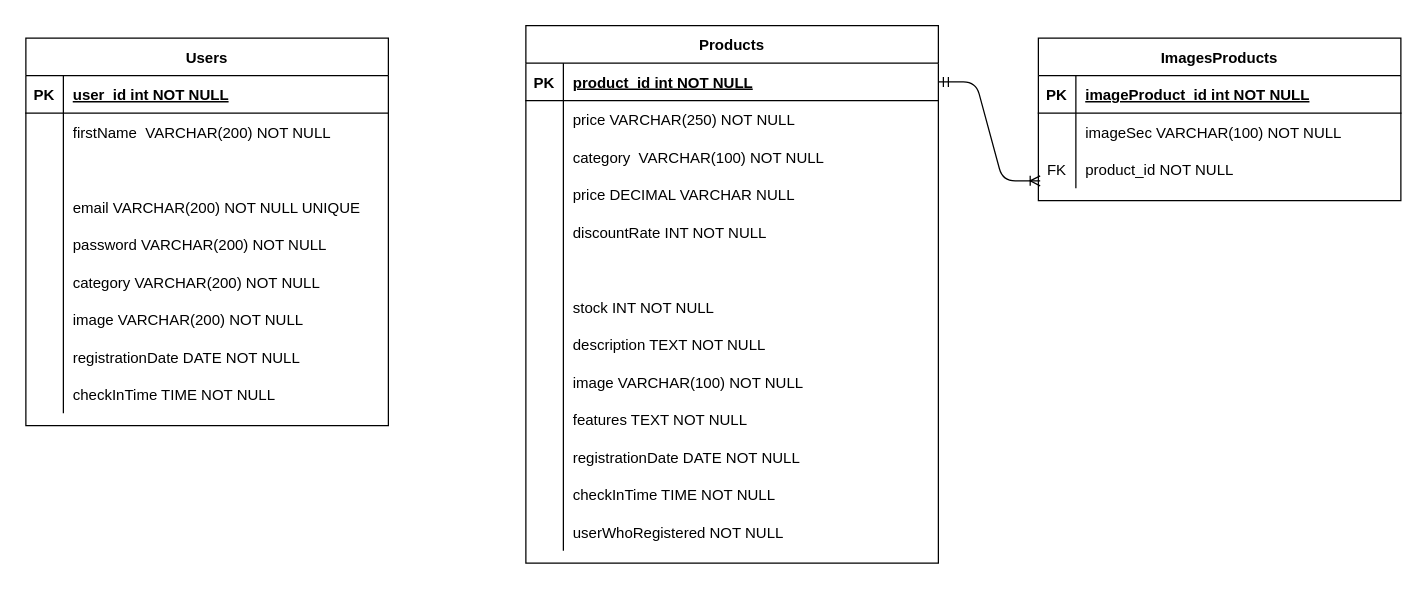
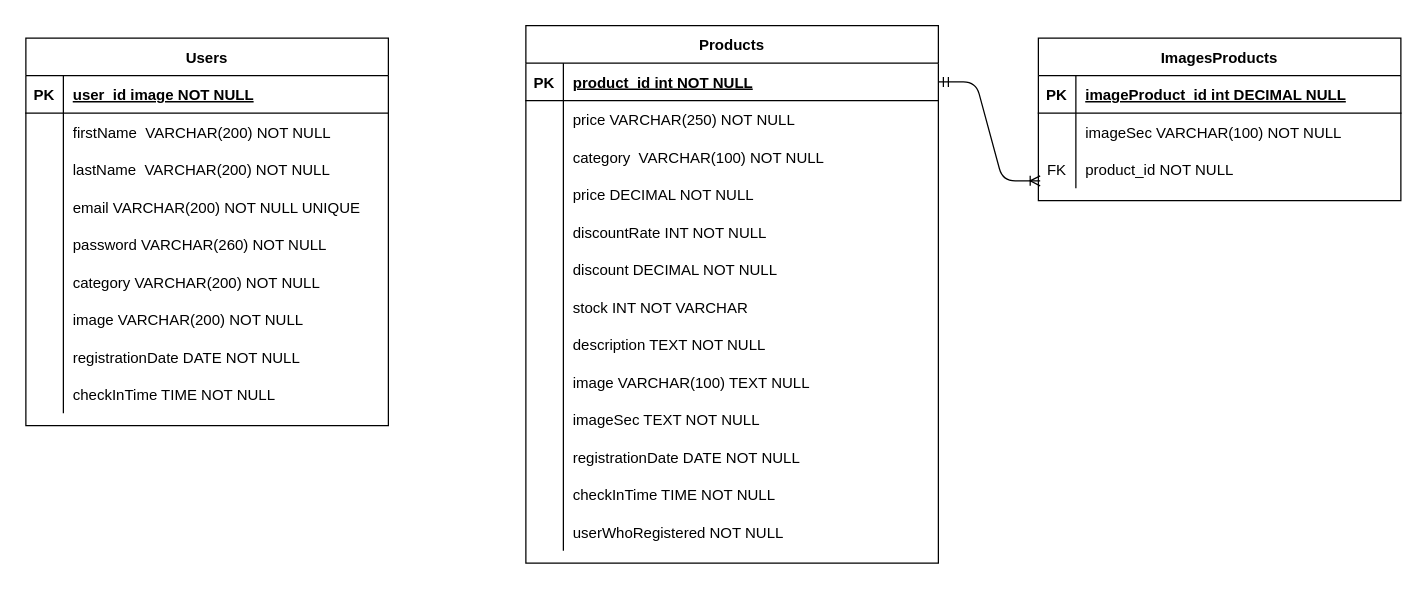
- <mxCell id="5" value="user_id int NOT NULL " style="shape=partialRectangle;overflow=hidden;connectable=0;fillColor=none;top=0;left=0;bottom=0;right=0;align=left;spacingLeft=6;fontStyle=5;" parent="3" vertex="1"><mxGeometry x="30" width="260" height="30" as="geometry" /></mxCell>
+ <mxCell id="5" value="user_id image NOT NULL " style="shape=partialRectangle;overflow=hidden;connectable=0;fillColor=none;top=0;left=0;bottom=0;right=0;align=left;spacingLeft=6;fontStyle=5;" parent="3" vertex="1"><mxGeometry x="30" width="260" height="30" as="geometry" /></mxCell>
- <mxCell id="73" value="imageProduct_id int NOT NULL " style="shape=partialRectangle;overflow=hidden;connectable=0;fillColor=none;top=0;left=0;bottom=0;right=0;align=left;spacingLeft=6;fontStyle=5;" vertex="1" parent="71"><mxGeometry x="30" width="260" height="30" as="geometry" /></mxCell>
+ <mxCell id="73" value="imageProduct_id int DECIMAL NULL " style="shape=partialRectangle;overflow=hidden;connectable=0;fillColor=none;top=0;left=0;bottom=0;right=0;align=left;spacingLeft=6;fontStyle=5;" vertex="1" parent="71"><mxGeometry x="30" width="260" height="30" as="geometry" /></mxCell>
+ <mxCell id="11" value="lastName  VARCHAR(200) NOT NULL" style="shape=partialRectangle;connectable=0;fillColor=none;top=0;left=0;bottom=0;right=0;align=left;spacingLeft=6;overflow=hidden;" vertex="1" parent="9"><mxGeometry x="30" width="260" height="30" as="geometry" /></mxCell>
- <mxCell id="42" value="price DECIMAL VARCHAR NULL " style="shape=partialRectangle;connectable=0;fillColor=none;top=0;left=0;bottom=0;right=0;align=left;spacingLeft=6;overflow=hidden;" vertex="1" parent="40"><mxGeometry x="30" width="300" height="30" as="geometry" /></mxCell>
+ <mxCell id="42" value="price DECIMAL NOT NULL " style="shape=partialRectangle;connectable=0;fillColor=none;top=0;left=0;bottom=0;right=0;align=left;spacingLeft=6;overflow=hidden;" vertex="1" parent="40"><mxGeometry x="30" width="300" height="30" as="geometry" /></mxCell>
- <mxCell id="17" value="password VARCHAR(200) NOT NULL" style="shape=partialRectangle;connectable=0;fillColor=none;top=0;left=0;bottom=0;right=0;align=left;spacingLeft=6;overflow=hidden;" vertex="1" parent="15"><mxGeometry x="30" width="260" height="30" as="geometry" /></mxCell>
+ <mxCell id="17" value="password VARCHAR(260) NOT NULL" style="shape=partialRectangle;connectable=0;fillColor=none;top=0;left=0;bottom=0;right=0;align=left;spacingLeft=6;overflow=hidden;" vertex="1" parent="15"><mxGeometry x="30" width="260" height="30" as="geometry" /></mxCell>
+ <mxCell id="48" value="discount DECIMAL NOT NULL" style="shape=partialRectangle;connectable=0;fillColor=none;top=0;left=0;bottom=0;right=0;align=left;spacingLeft=6;overflow=hidden;" vertex="1" parent="46"><mxGeometry x="30" width="300" height="30" as="geometry" /></mxCell>
- <mxCell id="51" value="stock INT NOT NULL" style="shape=partialRectangle;overflow=hidden;connectable=0;fillColor=none;top=0;left=0;bottom=0;right=0;align=left;spacingLeft=6;" vertex="1" parent="49"><mxGeometry x="30" width="300" height="30" as="geometry" /></mxCell>
+ <mxCell id="51" value="stock INT NOT VARCHAR" style="shape=partialRectangle;overflow=hidden;connectable=0;fillColor=none;top=0;left=0;bottom=0;right=0;align=left;spacingLeft=6;" vertex="1" parent="49"><mxGeometry x="30" width="300" height="30" as="geometry" /></mxCell>
- <mxCell id="57" value="image VARCHAR(100) NOT NULL" style="shape=partialRectangle;connectable=0;fillColor=none;top=0;left=0;bottom=0;right=0;align=left;spacingLeft=6;overflow=hidden;" vertex="1" parent="55"><mxGeometry x="30" width="300" height="30" as="geometry" /></mxCell>
+ <mxCell id="57" value="image VARCHAR(100) TEXT NULL" style="shape=partialRectangle;connectable=0;fillColor=none;top=0;left=0;bottom=0;right=0;align=left;spacingLeft=6;overflow=hidden;" vertex="1" parent="55"><mxGeometry x="30" width="300" height="30" as="geometry" /></mxCell>
- <mxCell id="60" value="features TEXT NOT NULL" style="shape=partialRectangle;connectable=0;fillColor=none;top=0;left=0;bottom=0;right=0;align=left;spacingLeft=6;overflow=hidden;" vertex="1" parent="58"><mxGeometry x="30" width="300" height="30" as="geometry" /></mxCell>
+ <mxCell id="60" value="imageSec TEXT NOT NULL" style="shape=partialRectangle;connectable=0;fillColor=none;top=0;left=0;bottom=0;right=0;align=left;spacingLeft=6;overflow=hidden;" vertex="1" parent="58"><mxGeometry x="30" width="300" height="30" as="geometry" /></mxCell>
